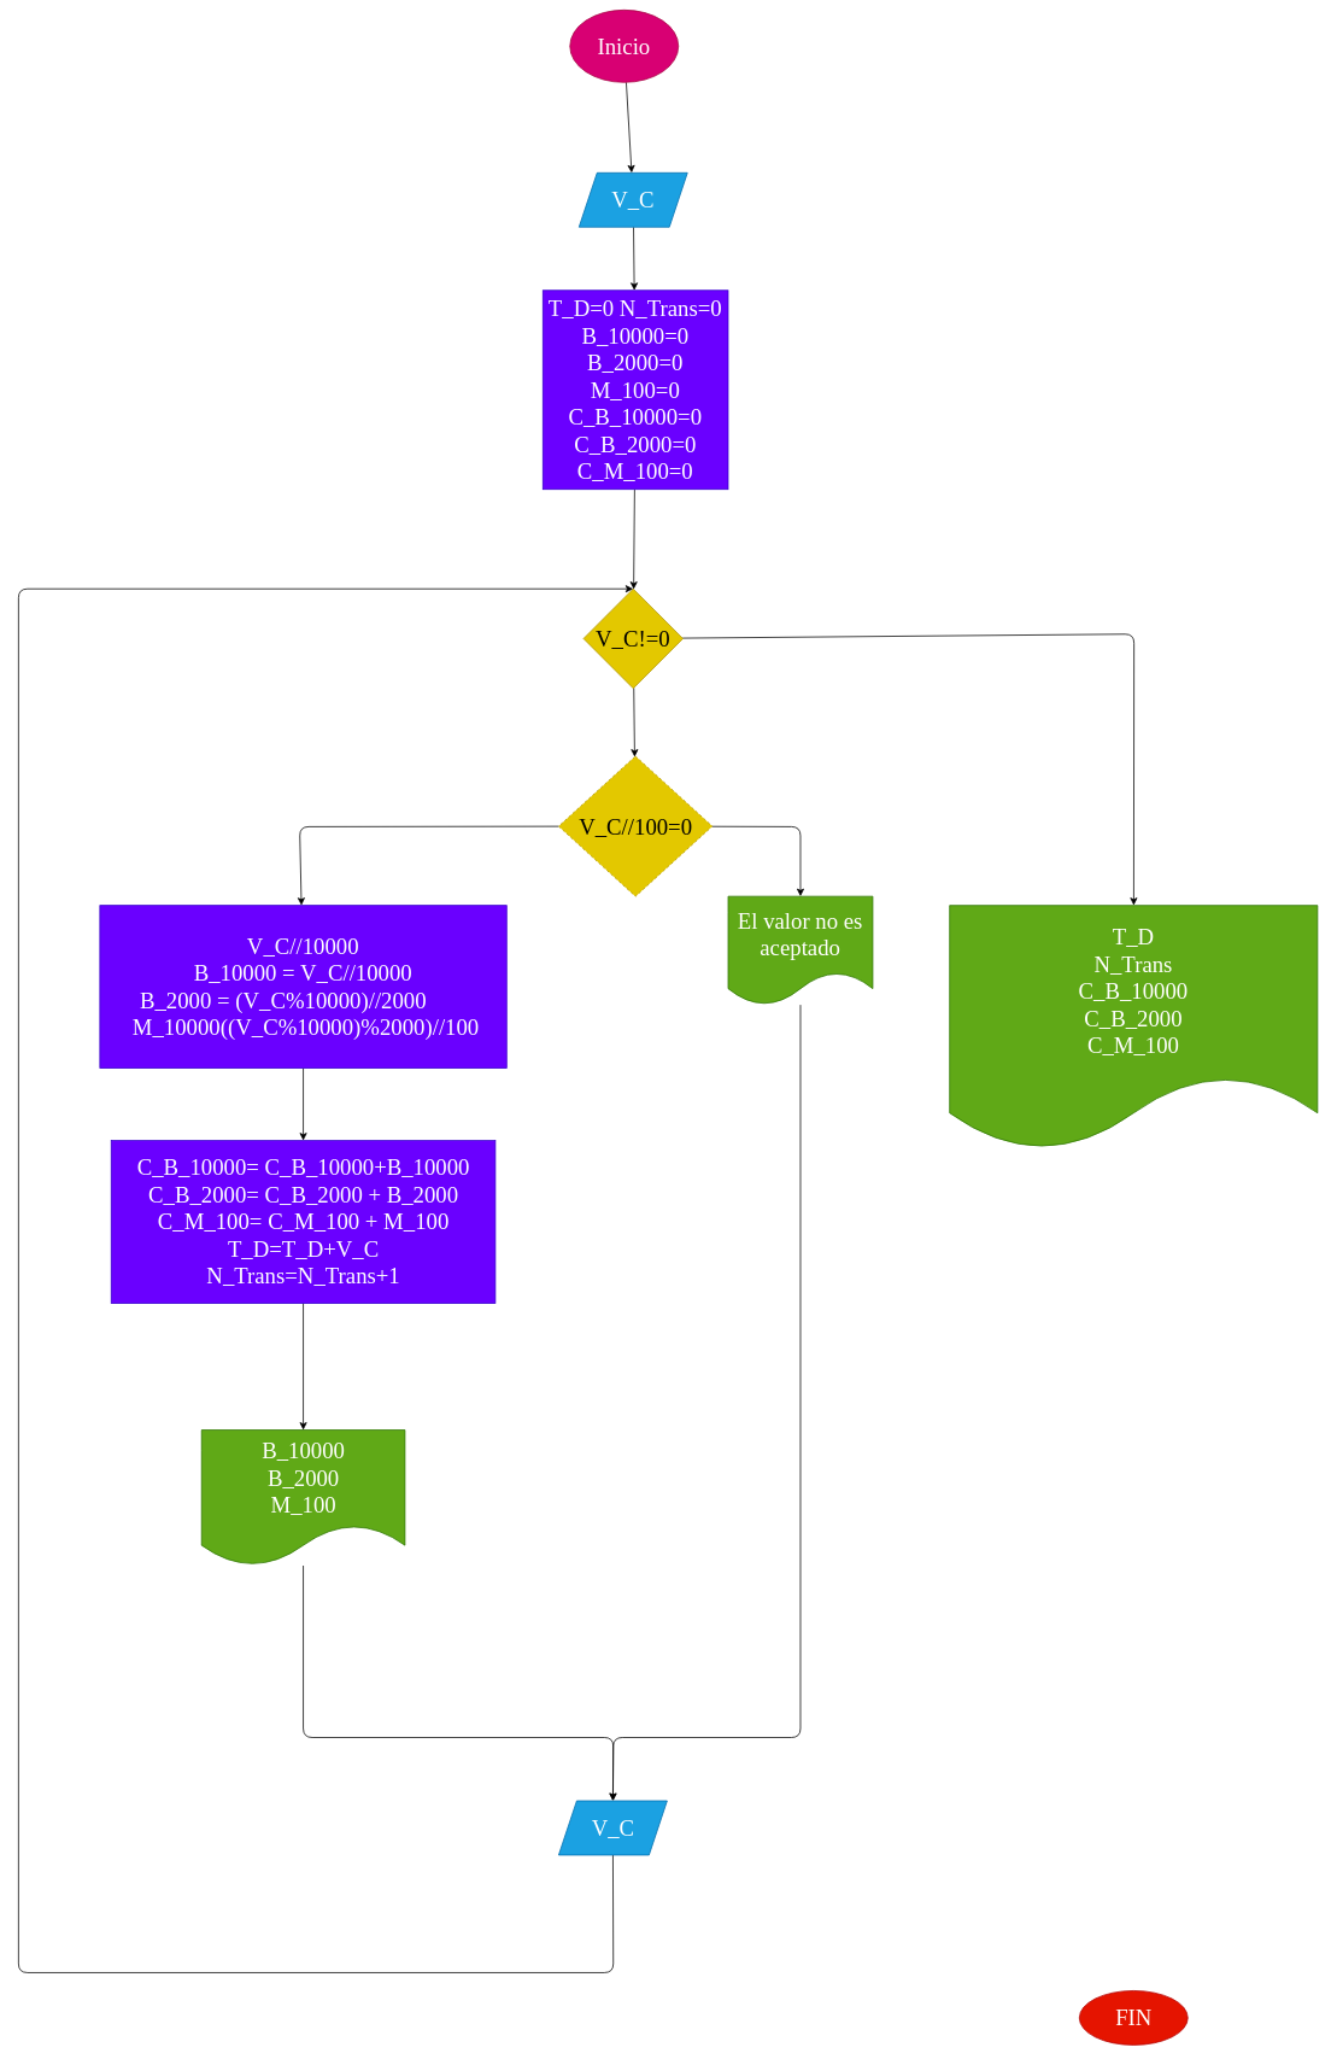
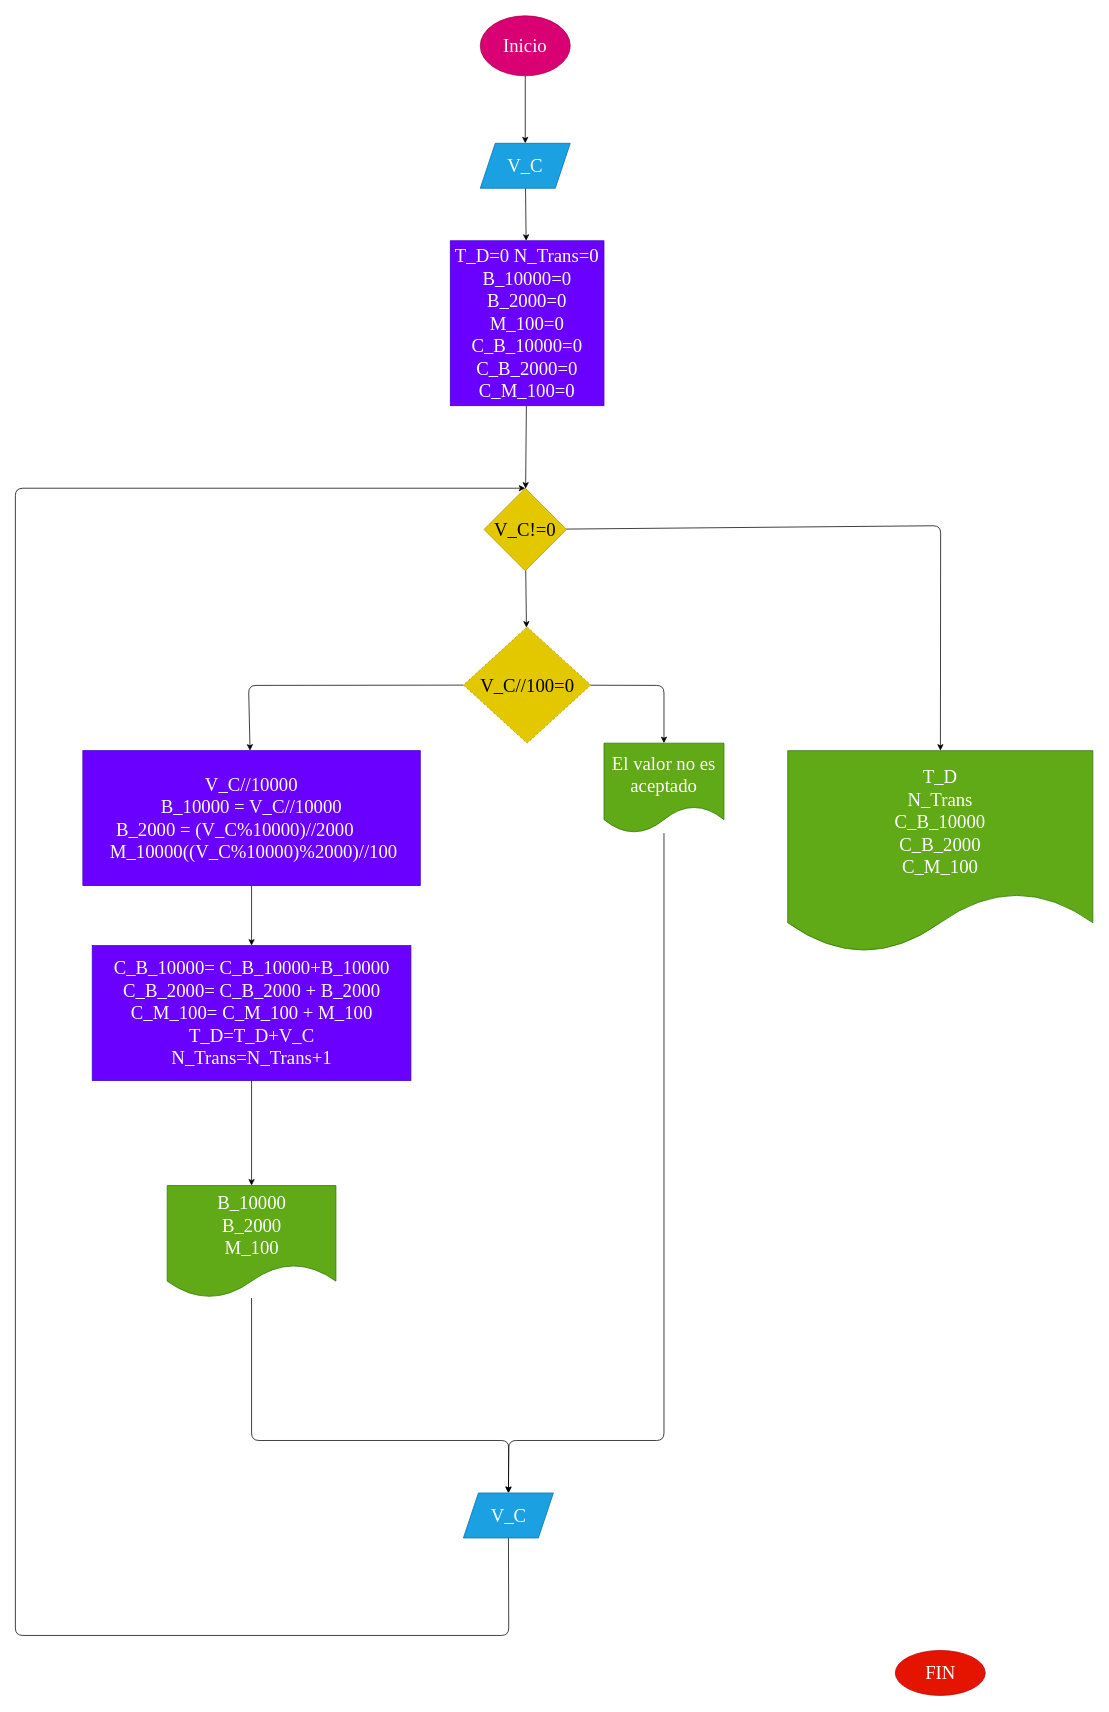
- <mxCell id="3" value="Inicio" style="ellipse;whiteSpace=wrap;html=1;fontFamily=Comic Sans MS;fontSize=25;fillColor=#d80073;fontColor=#ffffff;strokeColor=#A50040;" vertex="1" parent="1"><mxGeometry x="630" y="10" width="120" height="80" as="geometry" /></mxCell>
+ <mxCell id="3" value="Inicio" style="ellipse;whiteSpace=wrap;html=1;fontFamily=Comic Sans MS;fontSize=25;fillColor=#d80073;fontColor=#ffffff;strokeColor=#A50040;" vertex="1" parent="1"><mxGeometry x="640" y="20" width="120" height="80" as="geometry" /></mxCell>
